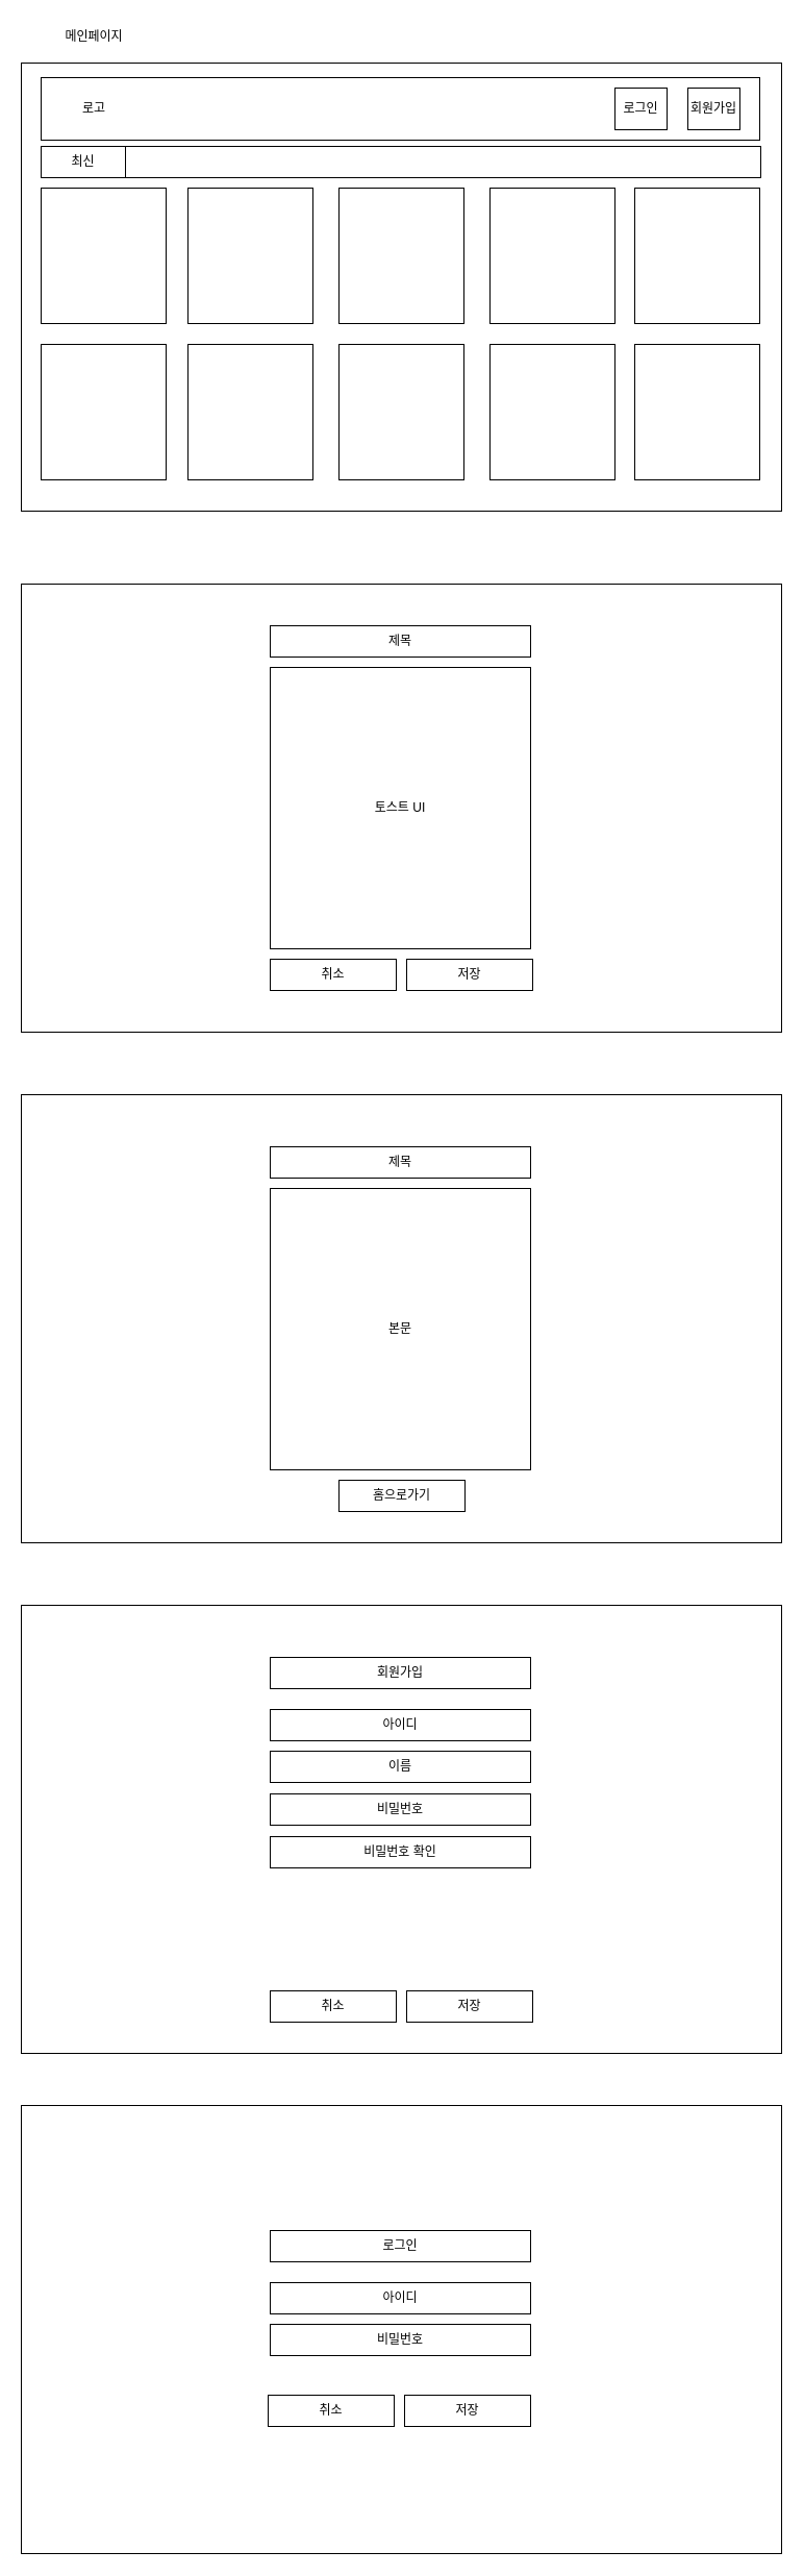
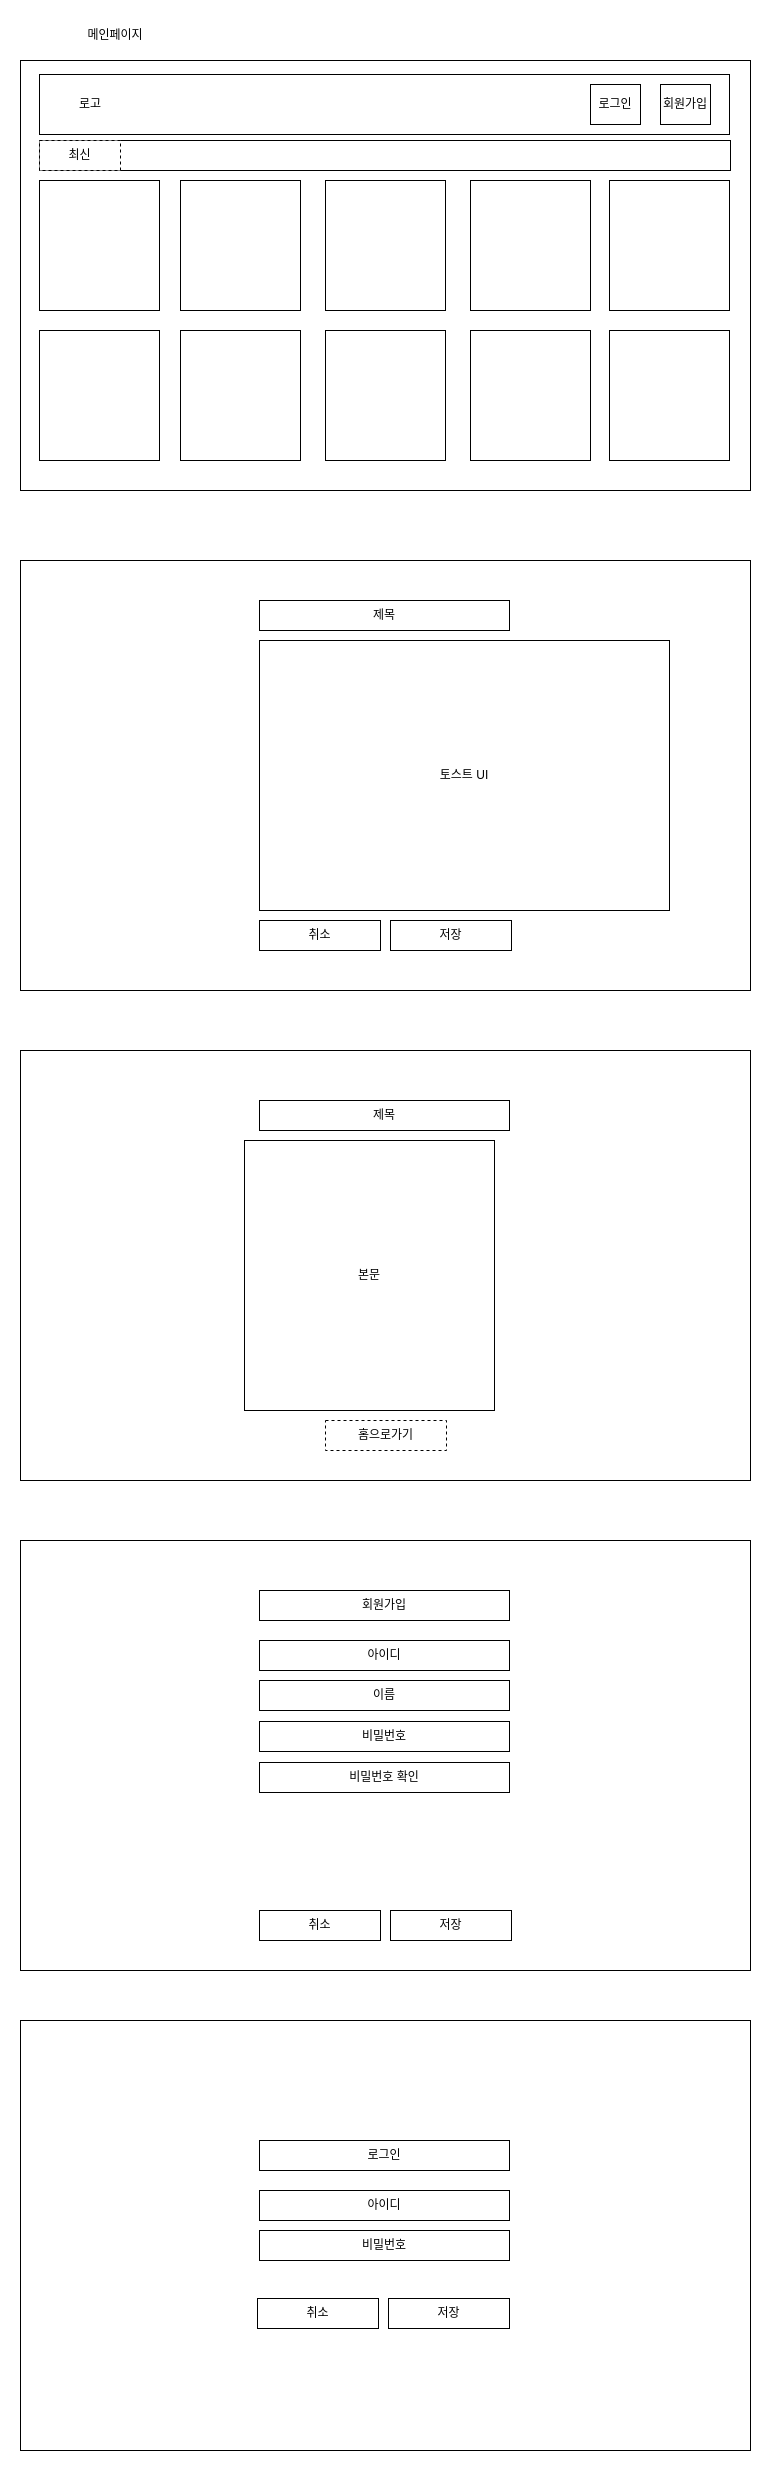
- <mxCell id="20" value="메인페이지" style="text;html=1;strokeColor=none;fillColor=none;align=center;verticalAlign=middle;whiteSpace=wrap;rounded=0;" vertex="1" parent="1"><mxGeometry x="20" y="20" width="140" height="30" as="geometry" /></mxCell>
+ <mxCell id="20" value="메인페이지" style="text;html=1;strokeColor=none;fillColor=none;align=center;verticalAlign=middle;whiteSpace=wrap;rounded=0;" vertex="1" parent="1"><mxGeometry x="45" y="20" width="140" height="30" as="geometry" /></mxCell>
- <mxCell id="8" value="최신" style="rounded=0;whiteSpace=wrap;html=1;" vertex="1" parent="1"><mxGeometry x="39" y="140" width="81" height="30" as="geometry" /></mxCell>
+ <mxCell id="8" value="최신" style="rounded=0;whiteSpace=wrap;html=1;dashed=1;" vertex="1" parent="1"><mxGeometry x="39" y="140" width="81" height="30" as="geometry" /></mxCell>
- <mxCell id="22" value="토스트 UI" style="rounded=0;whiteSpace=wrap;html=1;" vertex="1" parent="1"><mxGeometry x="259" y="640" width="250" height="270" as="geometry" /></mxCell>
+ <mxCell id="22" value="토스트 UI" style="rounded=0;whiteSpace=wrap;html=1;" vertex="1" parent="1"><mxGeometry x="259" y="640" width="410" height="270" as="geometry" /></mxCell>
- <mxCell id="26" value="본문&lt;br&gt;" style="rounded=0;whiteSpace=wrap;html=1;" vertex="1" parent="1"><mxGeometry x="259" y="1140" width="250" height="270" as="geometry" /></mxCell>
+ <mxCell id="26" value="본문&lt;br&gt;" style="rounded=0;whiteSpace=wrap;html=1;" vertex="1" parent="1"><mxGeometry x="244" y="1140" width="250" height="270" as="geometry" /></mxCell>
- <mxCell id="28" value="홈으로가기" style="rounded=0;whiteSpace=wrap;html=1;" vertex="1" parent="1"><mxGeometry x="325" y="1420" width="121" height="30" as="geometry" /></mxCell>
+ <mxCell id="28" value="홈으로가기" style="rounded=0;whiteSpace=wrap;html=1;dashed=1;" vertex="1" parent="1"><mxGeometry x="325" y="1420" width="121" height="30" as="geometry" /></mxCell>
